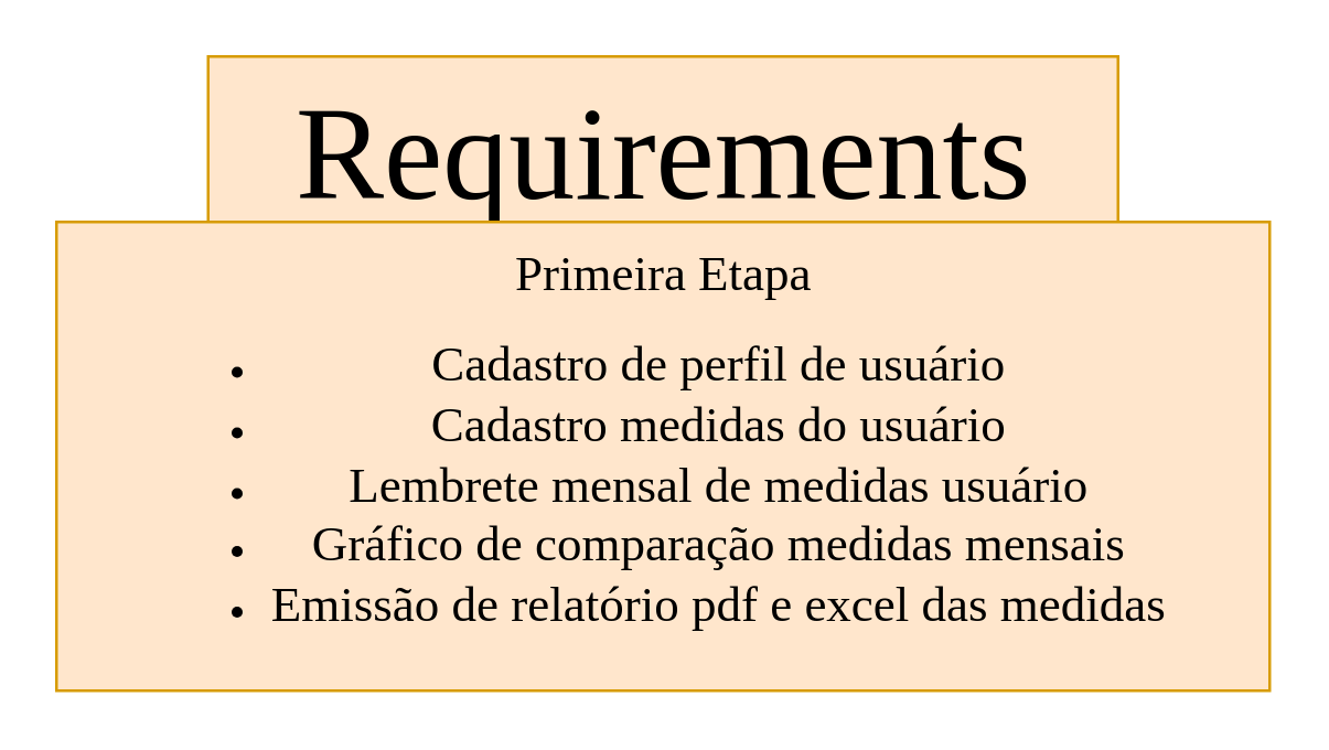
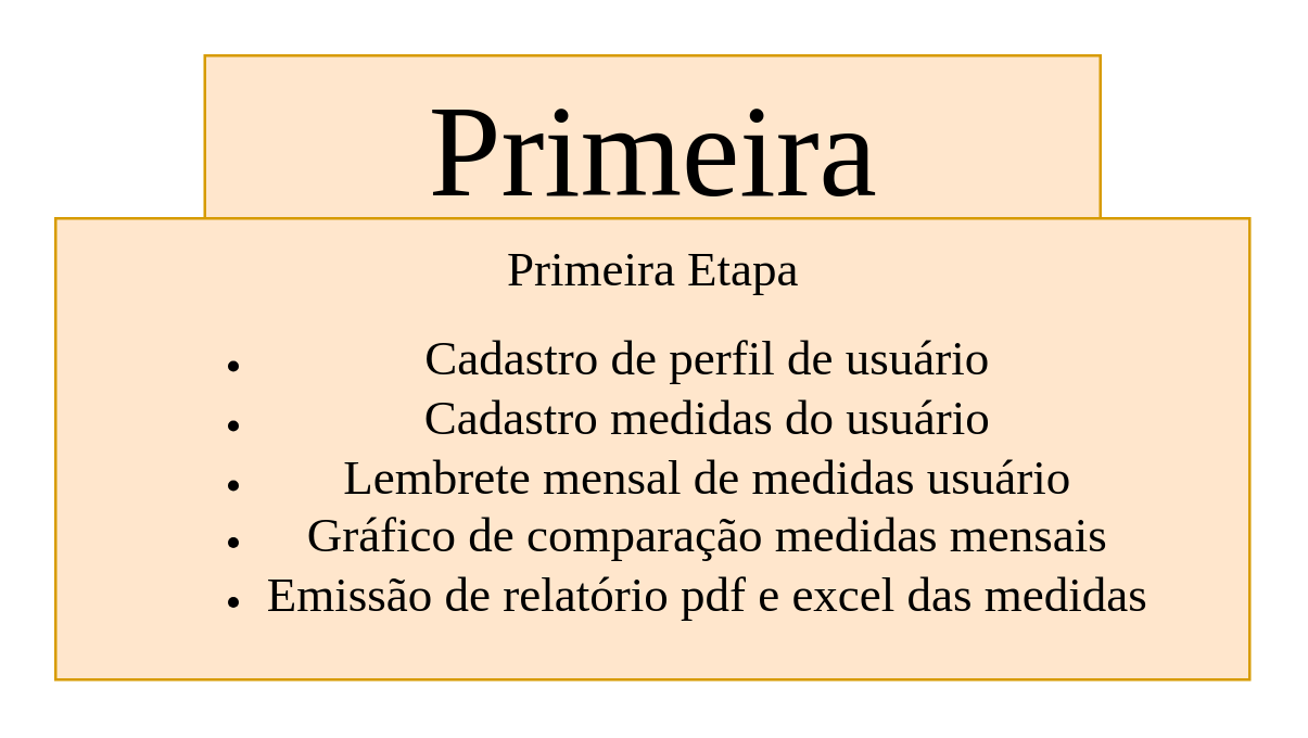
- <mxCell id="2" value="&lt;font data-font-src=&quot;https://fonts.googleapis.com/css?family=Quicksand&quot; face=&quot;Quicksand&quot; style=&quot;font-size: 48px;&quot;&gt;Requirements&lt;br&gt;&lt;/font&gt;" style="text;html=1;align=center;verticalAlign=middle;resizable=0;points=[];autosize=1;strokeColor=#d79b00;fillColor=#ffe6cc;" vertex="1" parent="1"><mxGeometry x="75" width="330" height="70" as="geometry" y="20" /></mxCell>
+ <mxCell id="2" value="&lt;font data-font-src=&quot;https://fonts.googleapis.com/css?family=Quicksand&quot; face=&quot;Quicksand&quot; style=&quot;font-size: 48px;&quot;&gt;Primeira&lt;br&gt;&lt;/font&gt;" style="text;html=1;align=center;verticalAlign=middle;resizable=0;points=[];autosize=1;strokeColor=#d79b00;fillColor=#ffe6cc;" vertex="1" parent="1"><mxGeometry x="75" width="330" height="70" as="geometry" y="20" /></mxCell>
